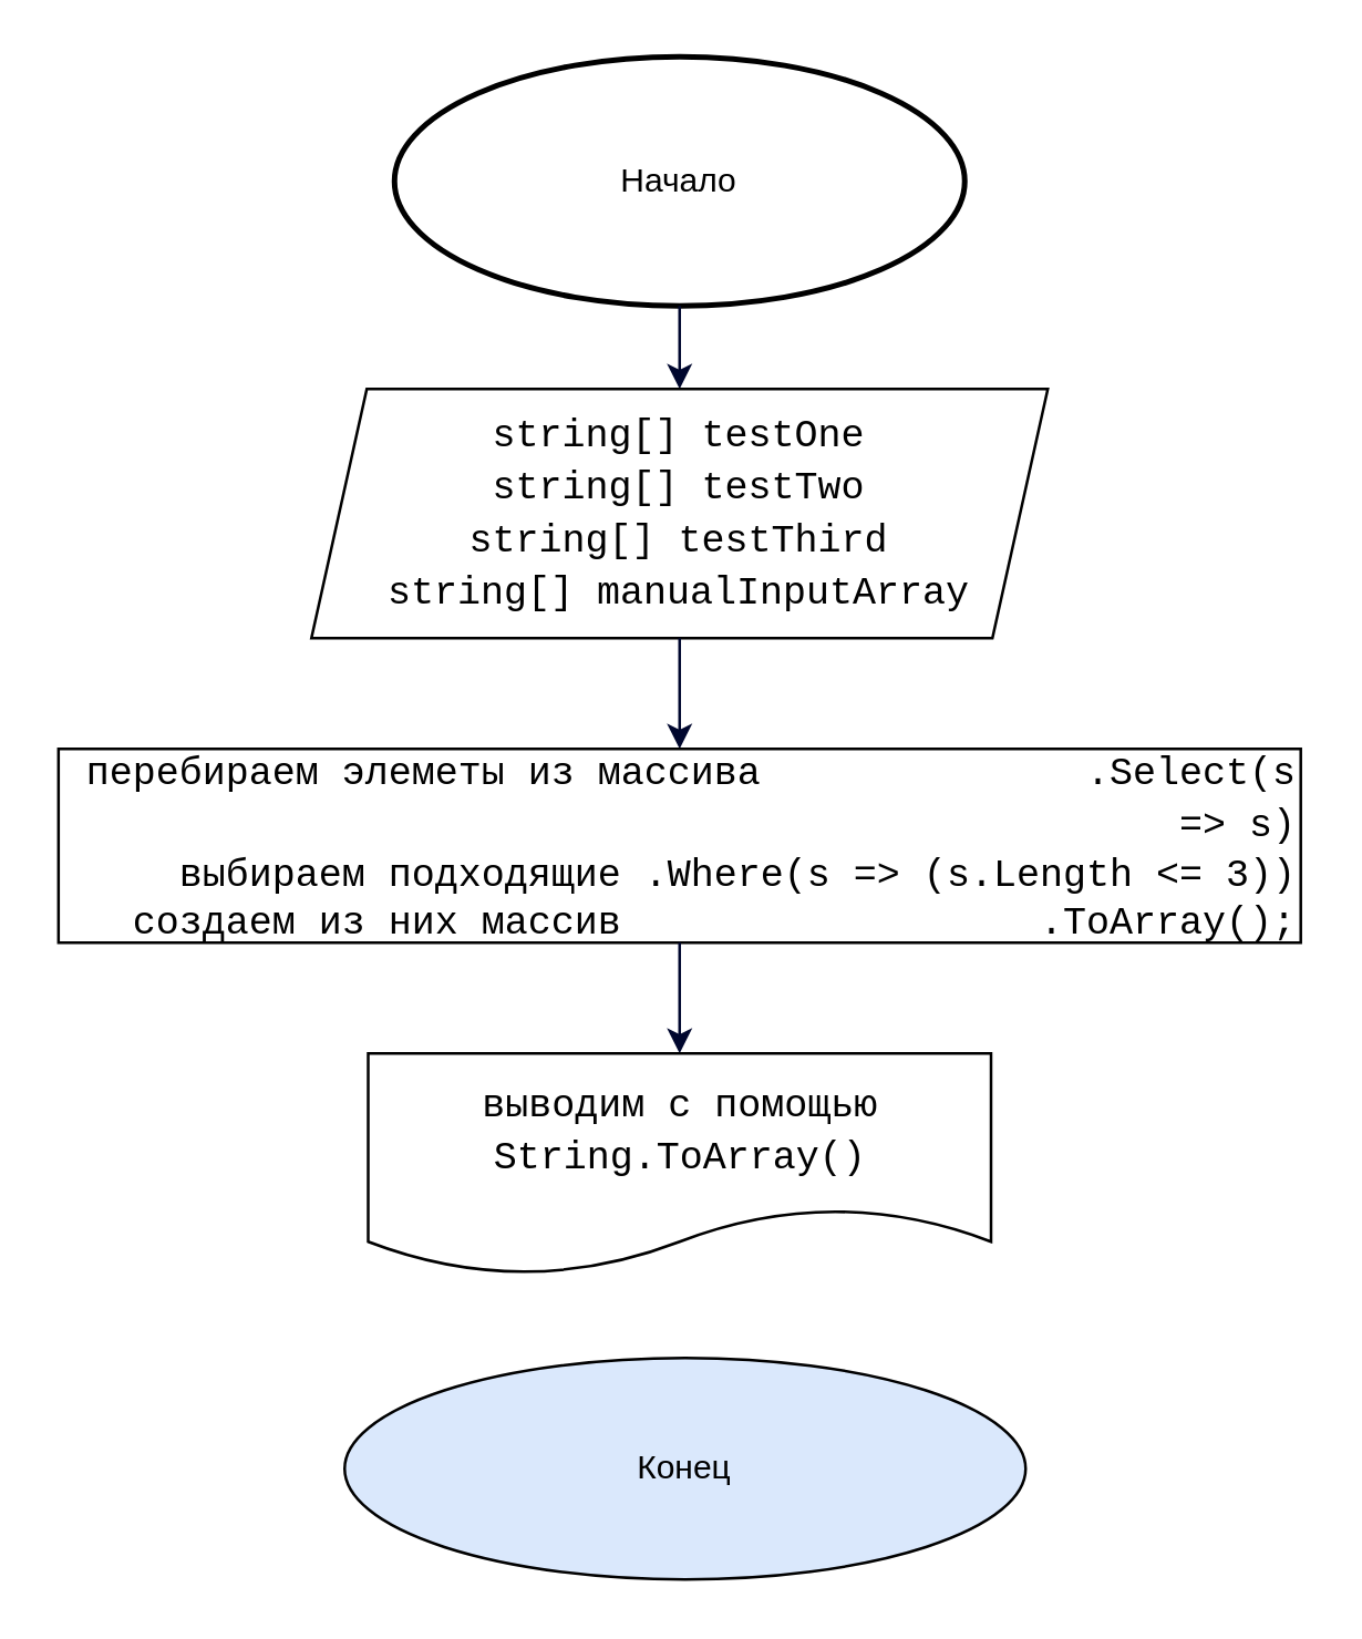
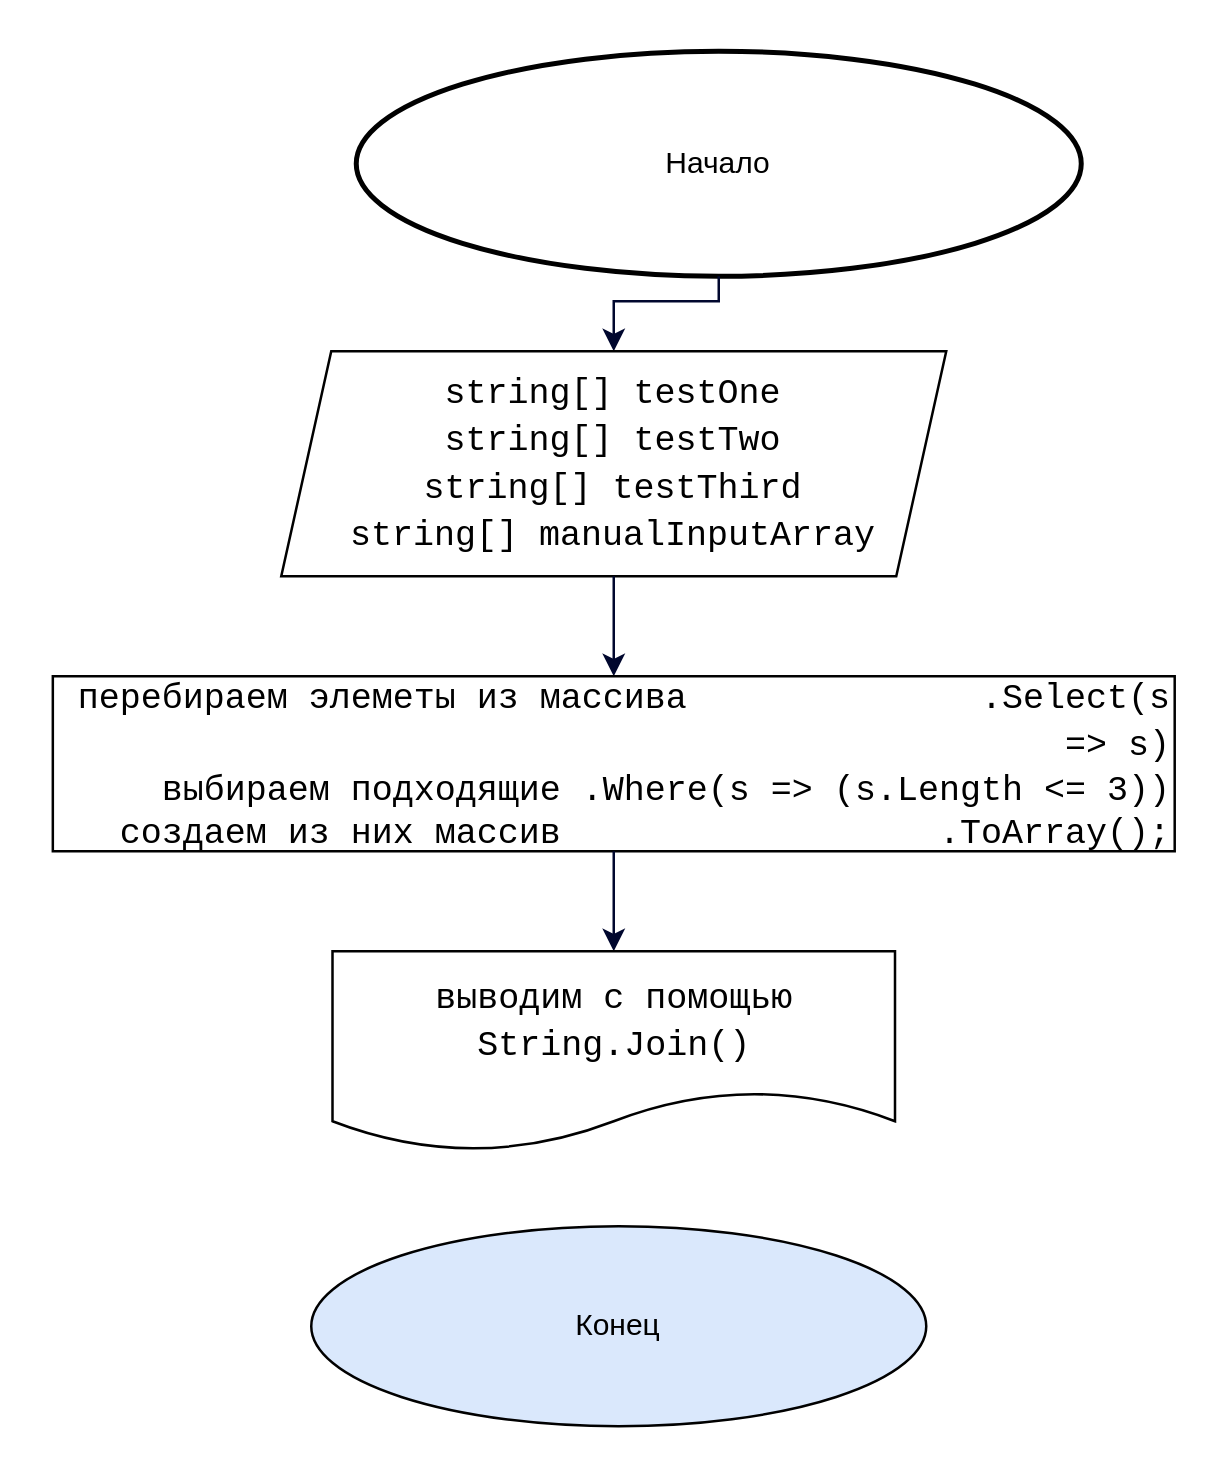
- <mxCell id="2" value="Начало" style="strokeWidth=2;html=1;shape=mxgraph.flowchart.start_1;whiteSpace=wrap;" parent="1" vertex="1"><mxGeometry x="142" y="20" width="206" height="90" as="geometry" /></mxCell>
+ <mxCell id="2" value="Начало" style="strokeWidth=2;html=1;shape=mxgraph.flowchart.start_1;whiteSpace=wrap;" parent="1" vertex="1"><mxGeometry x="142" y="20" width="290" height="90" as="geometry" /></mxCell>
- <mxCell id="8" value="&lt;div style=&quot;font-family: Consolas, &amp;quot;Courier New&amp;quot;, monospace; font-size: 14px; line-height: 19px;&quot;&gt;&lt;span style=&quot;&quot;&gt;выводим с помощью String&lt;/span&gt;.&lt;span style=&quot;&quot;&gt;ToArray&lt;/span&gt;()&lt;/div&gt;" style="shape=document;whiteSpace=wrap;html=1;boundedLbl=1;labelBackgroundColor=none;labelBorderColor=none;fontColor=default;" parent="1" vertex="1"><mxGeometry x="132.5" y="380" width="225" height="80" as="geometry" /></mxCell>
+ <mxCell id="8" value="&lt;div style=&quot;font-family: Consolas, &amp;quot;Courier New&amp;quot;, monospace; font-size: 14px; line-height: 19px;&quot;&gt;&lt;span style=&quot;&quot;&gt;выводим с помощью String&lt;/span&gt;.&lt;span style=&quot;&quot;&gt;Join&lt;/span&gt;()&lt;/div&gt;" style="shape=document;whiteSpace=wrap;html=1;boundedLbl=1;labelBackgroundColor=none;labelBorderColor=none;fontColor=default;" parent="1" vertex="1"><mxGeometry x="132.5" y="380" width="225" height="80" as="geometry" /></mxCell>
